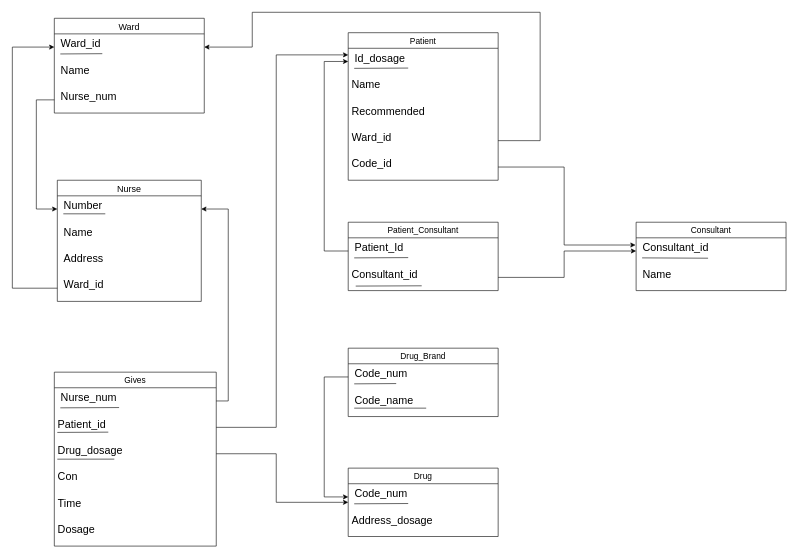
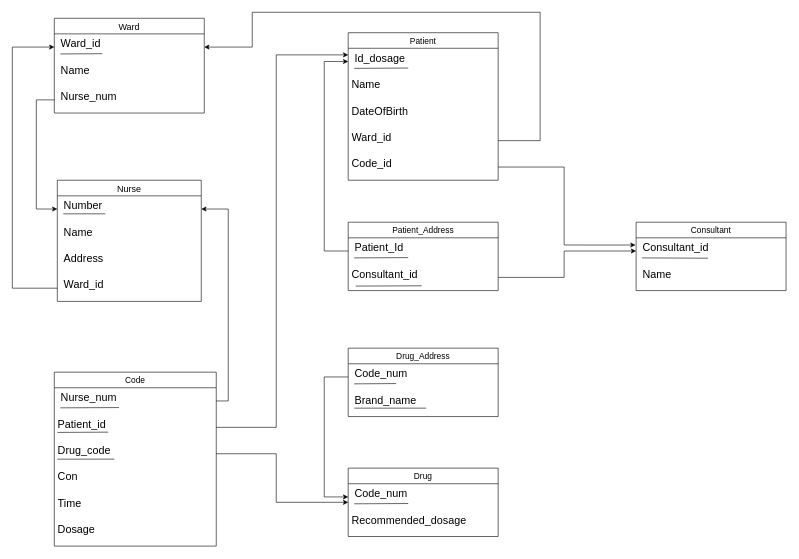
- <mxCell id="17" value="&lt;font style=&quot;font-size: 18px;&quot;&gt;Recommended&lt;/font&gt;" style="text;strokeColor=none;fillColor=none;spacingLeft=4;spacingRight=4;overflow=hidden;rotatable=0;points=[[0,0.5],[1,0.5]];portConstraint=eastwest;fontSize=12;whiteSpace=wrap;html=1;" parent="13" vertex="1"><mxGeometry y="114" width="250" height="44" as="geometry" /></mxCell>
+ <mxCell id="17" value="&lt;font style=&quot;font-size: 18px;&quot;&gt;DateOfBirth&lt;/font&gt;" style="text;strokeColor=none;fillColor=none;spacingLeft=4;spacingRight=4;overflow=hidden;rotatable=0;points=[[0,0.5],[1,0.5]];portConstraint=eastwest;fontSize=12;whiteSpace=wrap;html=1;" parent="13" vertex="1"><mxGeometry y="114" width="250" height="44" as="geometry" /></mxCell>
- <mxCell id="28" value="Patient_Consultant" style="swimlane;fontStyle=0;childLayout=stackLayout;horizontal=1;startSize=26;horizontalStack=0;resizeParent=1;resizeParentMax=0;resizeLast=0;collapsible=1;marginBottom=0;align=center;fontSize=14;" parent="1" vertex="1"><mxGeometry x="580" y="370" width="250" height="114" as="geometry" /></mxCell>
+ <mxCell id="28" value="Patient_Address" style="swimlane;fontStyle=0;childLayout=stackLayout;horizontal=1;startSize=26;horizontalStack=0;resizeParent=1;resizeParentMax=0;resizeLast=0;collapsible=1;marginBottom=0;align=center;fontSize=14;" parent="1" vertex="1"><mxGeometry x="580" y="370" width="250" height="114" as="geometry" /></mxCell>
- <mxCell id="43" value="Drug_Brand" style="swimlane;fontStyle=0;childLayout=stackLayout;horizontal=1;startSize=26;horizontalStack=0;resizeParent=1;resizeParentMax=0;resizeLast=0;collapsible=1;marginBottom=0;align=center;fontSize=14;" parent="1" vertex="1"><mxGeometry x="580" y="580" width="250" height="114" as="geometry" /></mxCell>
+ <mxCell id="43" value="Drug_Address" style="swimlane;fontStyle=0;childLayout=stackLayout;horizontal=1;startSize=26;horizontalStack=0;resizeParent=1;resizeParentMax=0;resizeLast=0;collapsible=1;marginBottom=0;align=center;fontSize=14;" parent="1" vertex="1"><mxGeometry x="580" y="580" width="250" height="114" as="geometry" /></mxCell>
- <mxCell id="33" value="Gives" style="swimlane;fontStyle=0;childLayout=stackLayout;horizontal=1;startSize=26;horizontalStack=0;resizeParent=1;resizeParentMax=0;resizeLast=0;collapsible=1;marginBottom=0;align=center;fontSize=14;" parent="1" vertex="1"><mxGeometry x="90" y="620" width="270" height="290" as="geometry" /></mxCell>
+ <mxCell id="33" value="Code" style="swimlane;fontStyle=0;childLayout=stackLayout;horizontal=1;startSize=26;horizontalStack=0;resizeParent=1;resizeParentMax=0;resizeLast=0;collapsible=1;marginBottom=0;align=center;fontSize=14;" parent="1" vertex="1"><mxGeometry x="90" y="620" width="270" height="290" as="geometry" /></mxCell>
- <mxCell id="46" value="&lt;font style=&quot;font-size: 18px;&quot;&gt;&amp;nbsp;Code_name&lt;/font&gt;" style="text;strokeColor=none;fillColor=none;spacingLeft=4;spacingRight=4;overflow=hidden;rotatable=0;points=[[0,0.5],[1,0.5]];portConstraint=eastwest;fontSize=12;whiteSpace=wrap;html=1;" parent="43" vertex="1"><mxGeometry y="70" width="250" height="44" as="geometry" /></mxCell>
+ <mxCell id="46" value="&lt;font style=&quot;font-size: 18px;&quot;&gt;&amp;nbsp;Brand_name&lt;/font&gt;" style="text;strokeColor=none;fillColor=none;spacingLeft=4;spacingRight=4;overflow=hidden;rotatable=0;points=[[0,0.5],[1,0.5]];portConstraint=eastwest;fontSize=12;whiteSpace=wrap;html=1;" parent="43" vertex="1"><mxGeometry y="70" width="250" height="44" as="geometry" /></mxCell>
- <mxCell id="38" value="&lt;font style=&quot;font-size: 18px;&quot;&gt;Drug_dosage&lt;/font&gt;" style="text;strokeColor=none;fillColor=none;spacingLeft=4;spacingRight=4;overflow=hidden;rotatable=0;points=[[0,0.5],[1,0.5]];portConstraint=eastwest;fontSize=12;whiteSpace=wrap;html=1;" parent="33" vertex="1"><mxGeometry y="114" width="270" height="44" as="geometry" /></mxCell>
+ <mxCell id="38" value="&lt;font style=&quot;font-size: 18px;&quot;&gt;Drug_code&lt;/font&gt;" style="text;strokeColor=none;fillColor=none;spacingLeft=4;spacingRight=4;overflow=hidden;rotatable=0;points=[[0,0.5],[1,0.5]];portConstraint=eastwest;fontSize=12;whiteSpace=wrap;html=1;" parent="33" vertex="1"><mxGeometry y="114" width="270" height="44" as="geometry" /></mxCell>
- <mxCell id="27" value="&lt;font style=&quot;font-size: 18px;&quot;&gt;Address_dosage&lt;/font&gt;" style="text;strokeColor=none;fillColor=none;spacingLeft=4;spacingRight=4;overflow=hidden;rotatable=0;points=[[0,0.5],[1,0.5]];portConstraint=eastwest;fontSize=12;whiteSpace=wrap;html=1;" parent="24" vertex="1"><mxGeometry y="70" width="250" height="44" as="geometry" /></mxCell>
+ <mxCell id="27" value="&lt;font style=&quot;font-size: 18px;&quot;&gt;Recommended_dosage&lt;/font&gt;" style="text;strokeColor=none;fillColor=none;spacingLeft=4;spacingRight=4;overflow=hidden;rotatable=0;points=[[0,0.5],[1,0.5]];portConstraint=eastwest;fontSize=12;whiteSpace=wrap;html=1;" parent="24" vertex="1"><mxGeometry y="70" width="250" height="44" as="geometry" /></mxCell>
